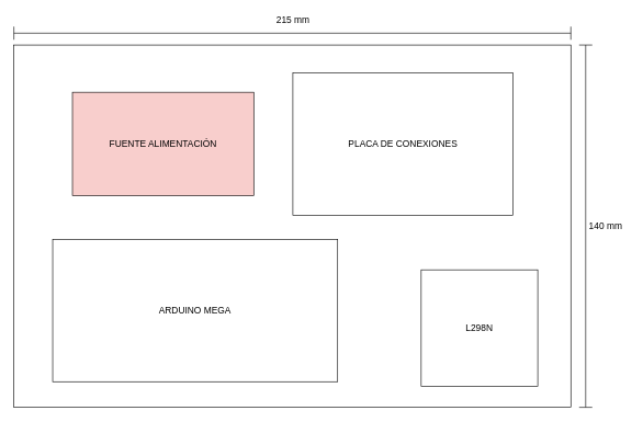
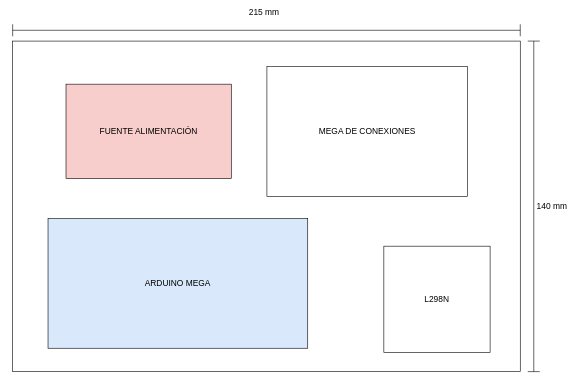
- <mxCell id="6" value="215 mm" style="text;html=1;align=center;verticalAlign=middle;resizable=0;points=[];autosize=1;strokeColor=none;fillColor=none;fontSize=14;" vertex="1" parent="1"><mxGeometry x="409" y="20" width="70" height="20" as="geometry" /></mxCell>
+ <mxCell id="6" value="215 mm" style="text;html=1;align=center;verticalAlign=middle;resizable=0;points=[];autosize=1;strokeColor=none;fillColor=none;fontSize=14;" vertex="1" parent="1"><mxGeometry x="404" y="10" width="70" height="20" as="geometry" /></mxCell>
- <mxCell id="10" value="PLACA DE CONEXIONES" style="rounded=0;whiteSpace=wrap;html=1;fontSize=14;" vertex="1" parent="1"><mxGeometry x="444" y="110.31" width="334.645" height="216.535" as="geometry" /></mxCell>
+ <mxCell id="10" value="MEGA DE CONEXIONES" style="rounded=0;whiteSpace=wrap;html=1;fontSize=14;" vertex="1" parent="1"><mxGeometry x="444" y="110.31" width="334.645" height="216.535" as="geometry" /></mxCell>
- <mxCell id="9" value="ARDUINO MEGA" style="rounded=0;whiteSpace=wrap;html=1;fontSize=14;" vertex="1" parent="1"><mxGeometry x="79" y="363.68" width="433.07" height="216.535" as="geometry" /></mxCell>
+ <mxCell id="9" value="ARDUINO MEGA" style="rounded=0;whiteSpace=wrap;html=1;fontSize=14;fillColor=#dae8fc;" vertex="1" parent="1"><mxGeometry x="79" y="363.68" width="433.07" height="216.535" as="geometry" /></mxCell>
